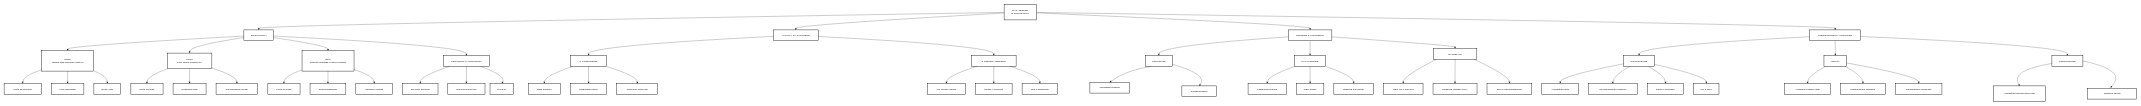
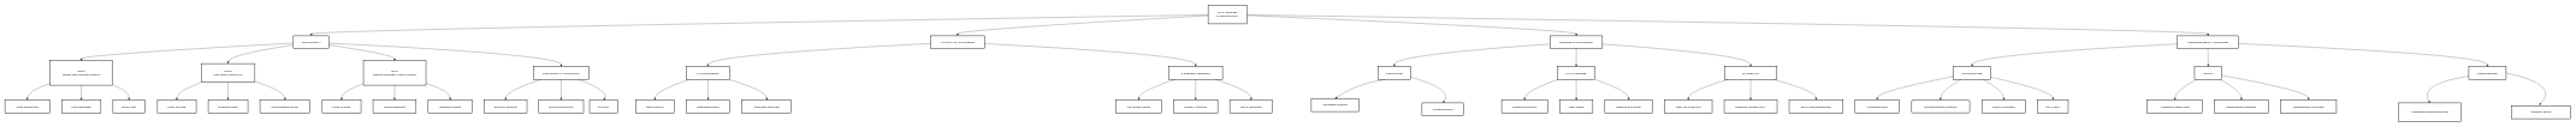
- <mxCell id="37" value="MATERIALE" style="whiteSpace=wrap;strokeWidth=2;" vertex="1" parent="1"><mxGeometry x="7168" y="241" width="217" height="54" as="geometry" /></mxCell>
+ <mxCell id="37" value="MATERIALE" style="whiteSpace=wrap;strokeWidth=2;" vertex="1" parent="1"><mxGeometry x="7168" y="276" width="217" height="54" as="geometry" /></mxCell>
- <mxCell id="44" value="Funzionamento protocolli" style="whiteSpace=wrap;strokeWidth=2;" vertex="1" parent="1"><mxGeometry x="7944" y="416" width="243" height="54" as="geometry" /></mxCell>
+ <mxCell id="44" value="Funzionamento protocolli" style="whiteSpace=wrap;strokeWidth=2;rounded=1;" vertex="1" parent="1"><mxGeometry x="7944" y="416" width="243" height="54" as="geometry" /></mxCell>
